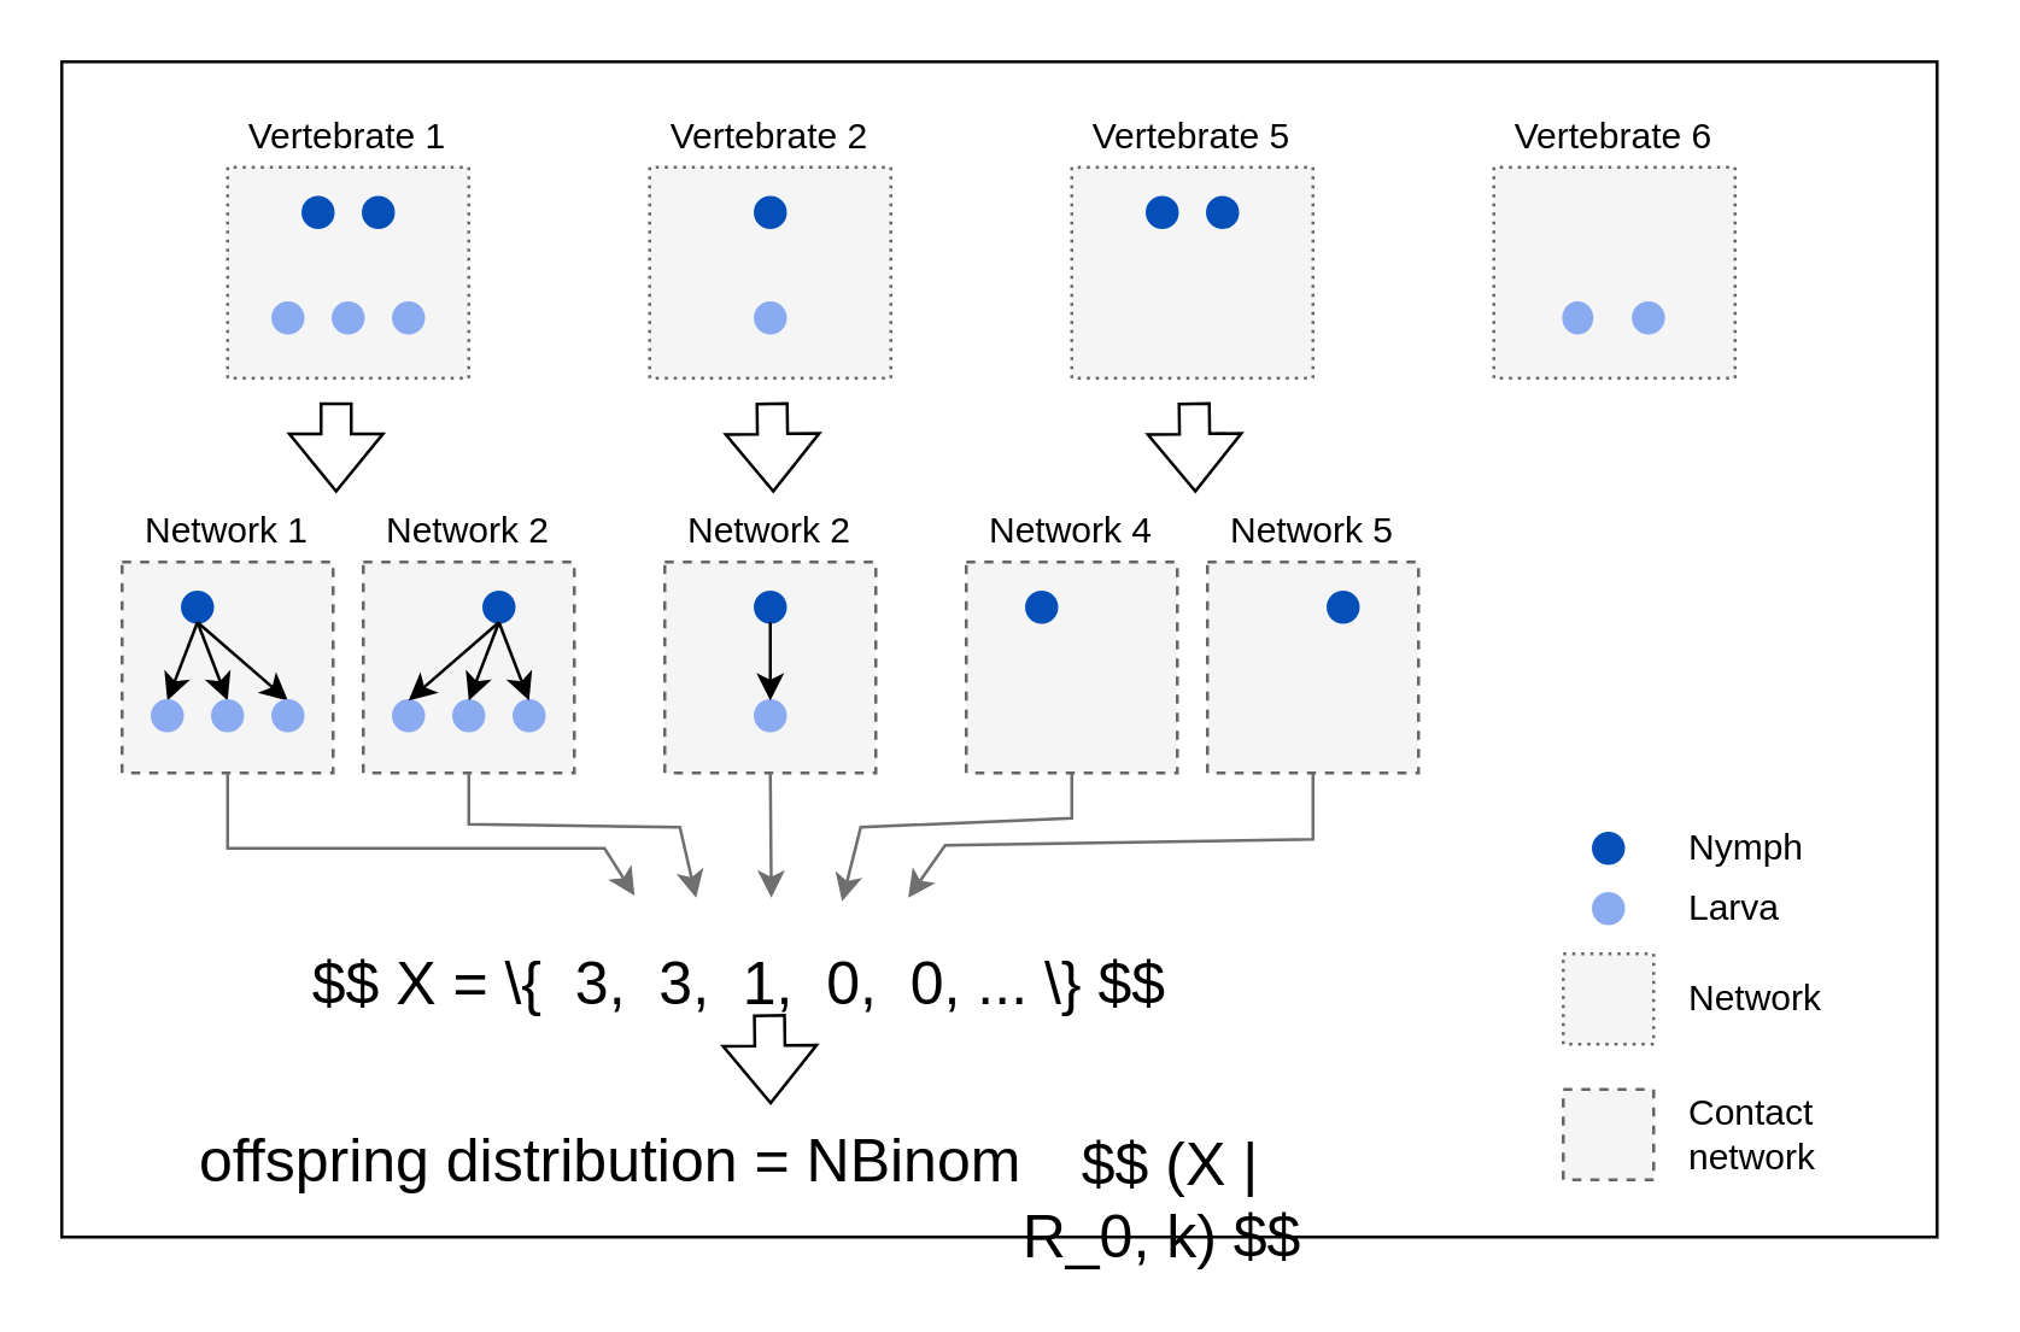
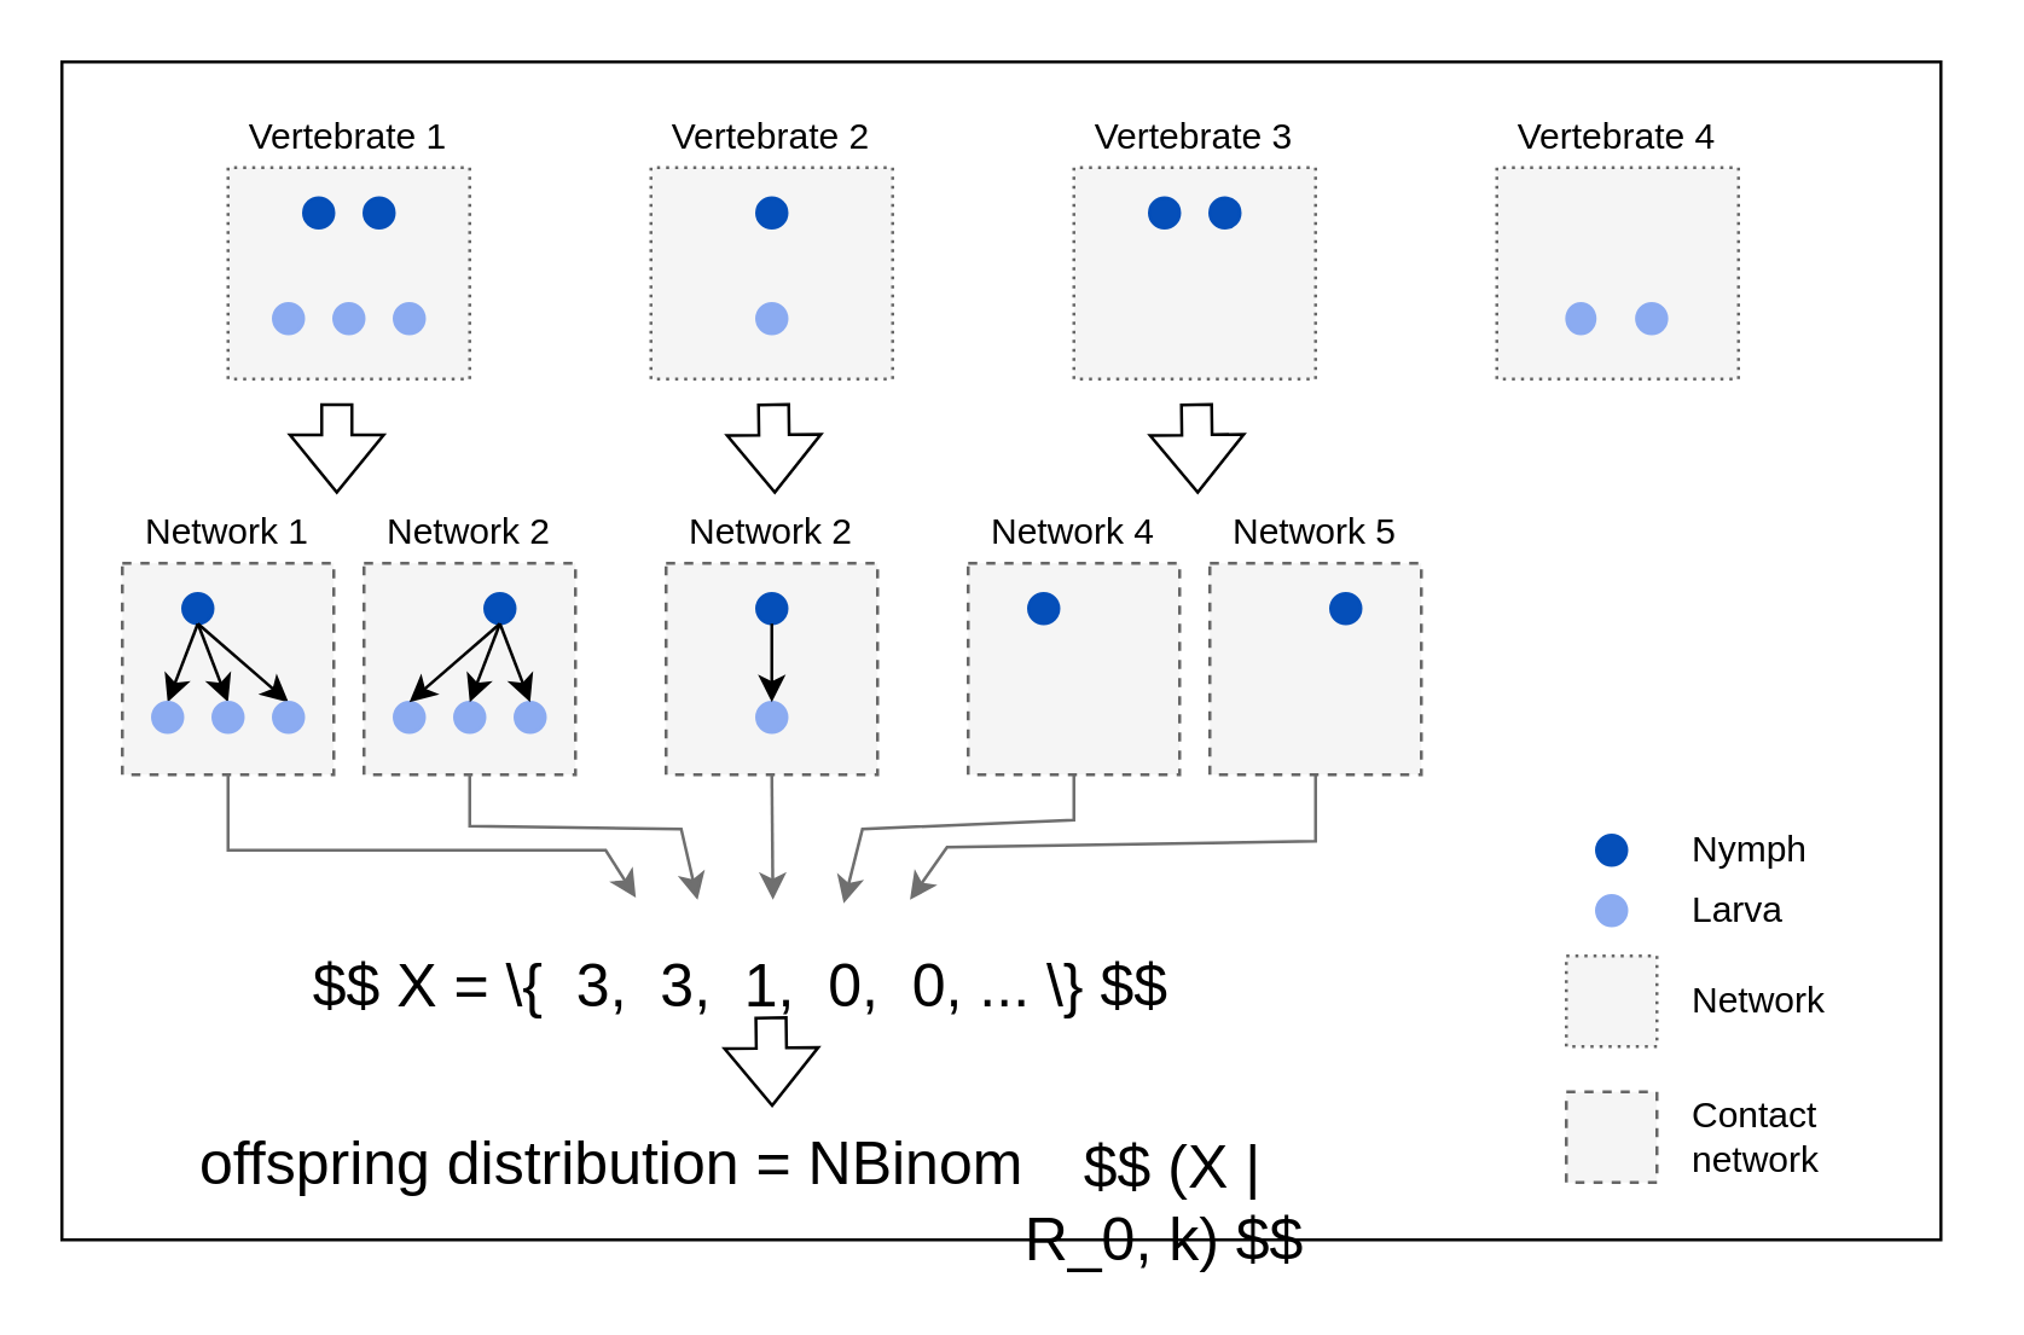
- <mxCell id="23" value="Vertebrate 5" style="text;html=1;align=center;verticalAlign=middle;whiteSpace=wrap;rounded=0;" vertex="1" parent="1"><mxGeometry x="360" y="30" width="70" height="30" as="geometry" /></mxCell>
+ <mxCell id="23" value="Vertebrate 3" style="text;html=1;align=center;verticalAlign=middle;whiteSpace=wrap;rounded=0;" vertex="1" parent="1"><mxGeometry x="360" y="30" width="70" height="30" as="geometry" /></mxCell>
- <mxCell id="18" value="Vertebrate 6" style="text;html=1;align=center;verticalAlign=middle;whiteSpace=wrap;rounded=0;" vertex="1" parent="17"><mxGeometry width="70" height="30" as="geometry" /></mxCell>
+ <mxCell id="18" value="Vertebrate 4" style="text;html=1;align=center;verticalAlign=middle;whiteSpace=wrap;rounded=0;" vertex="1" parent="17"><mxGeometry width="70" height="30" as="geometry" /></mxCell>
